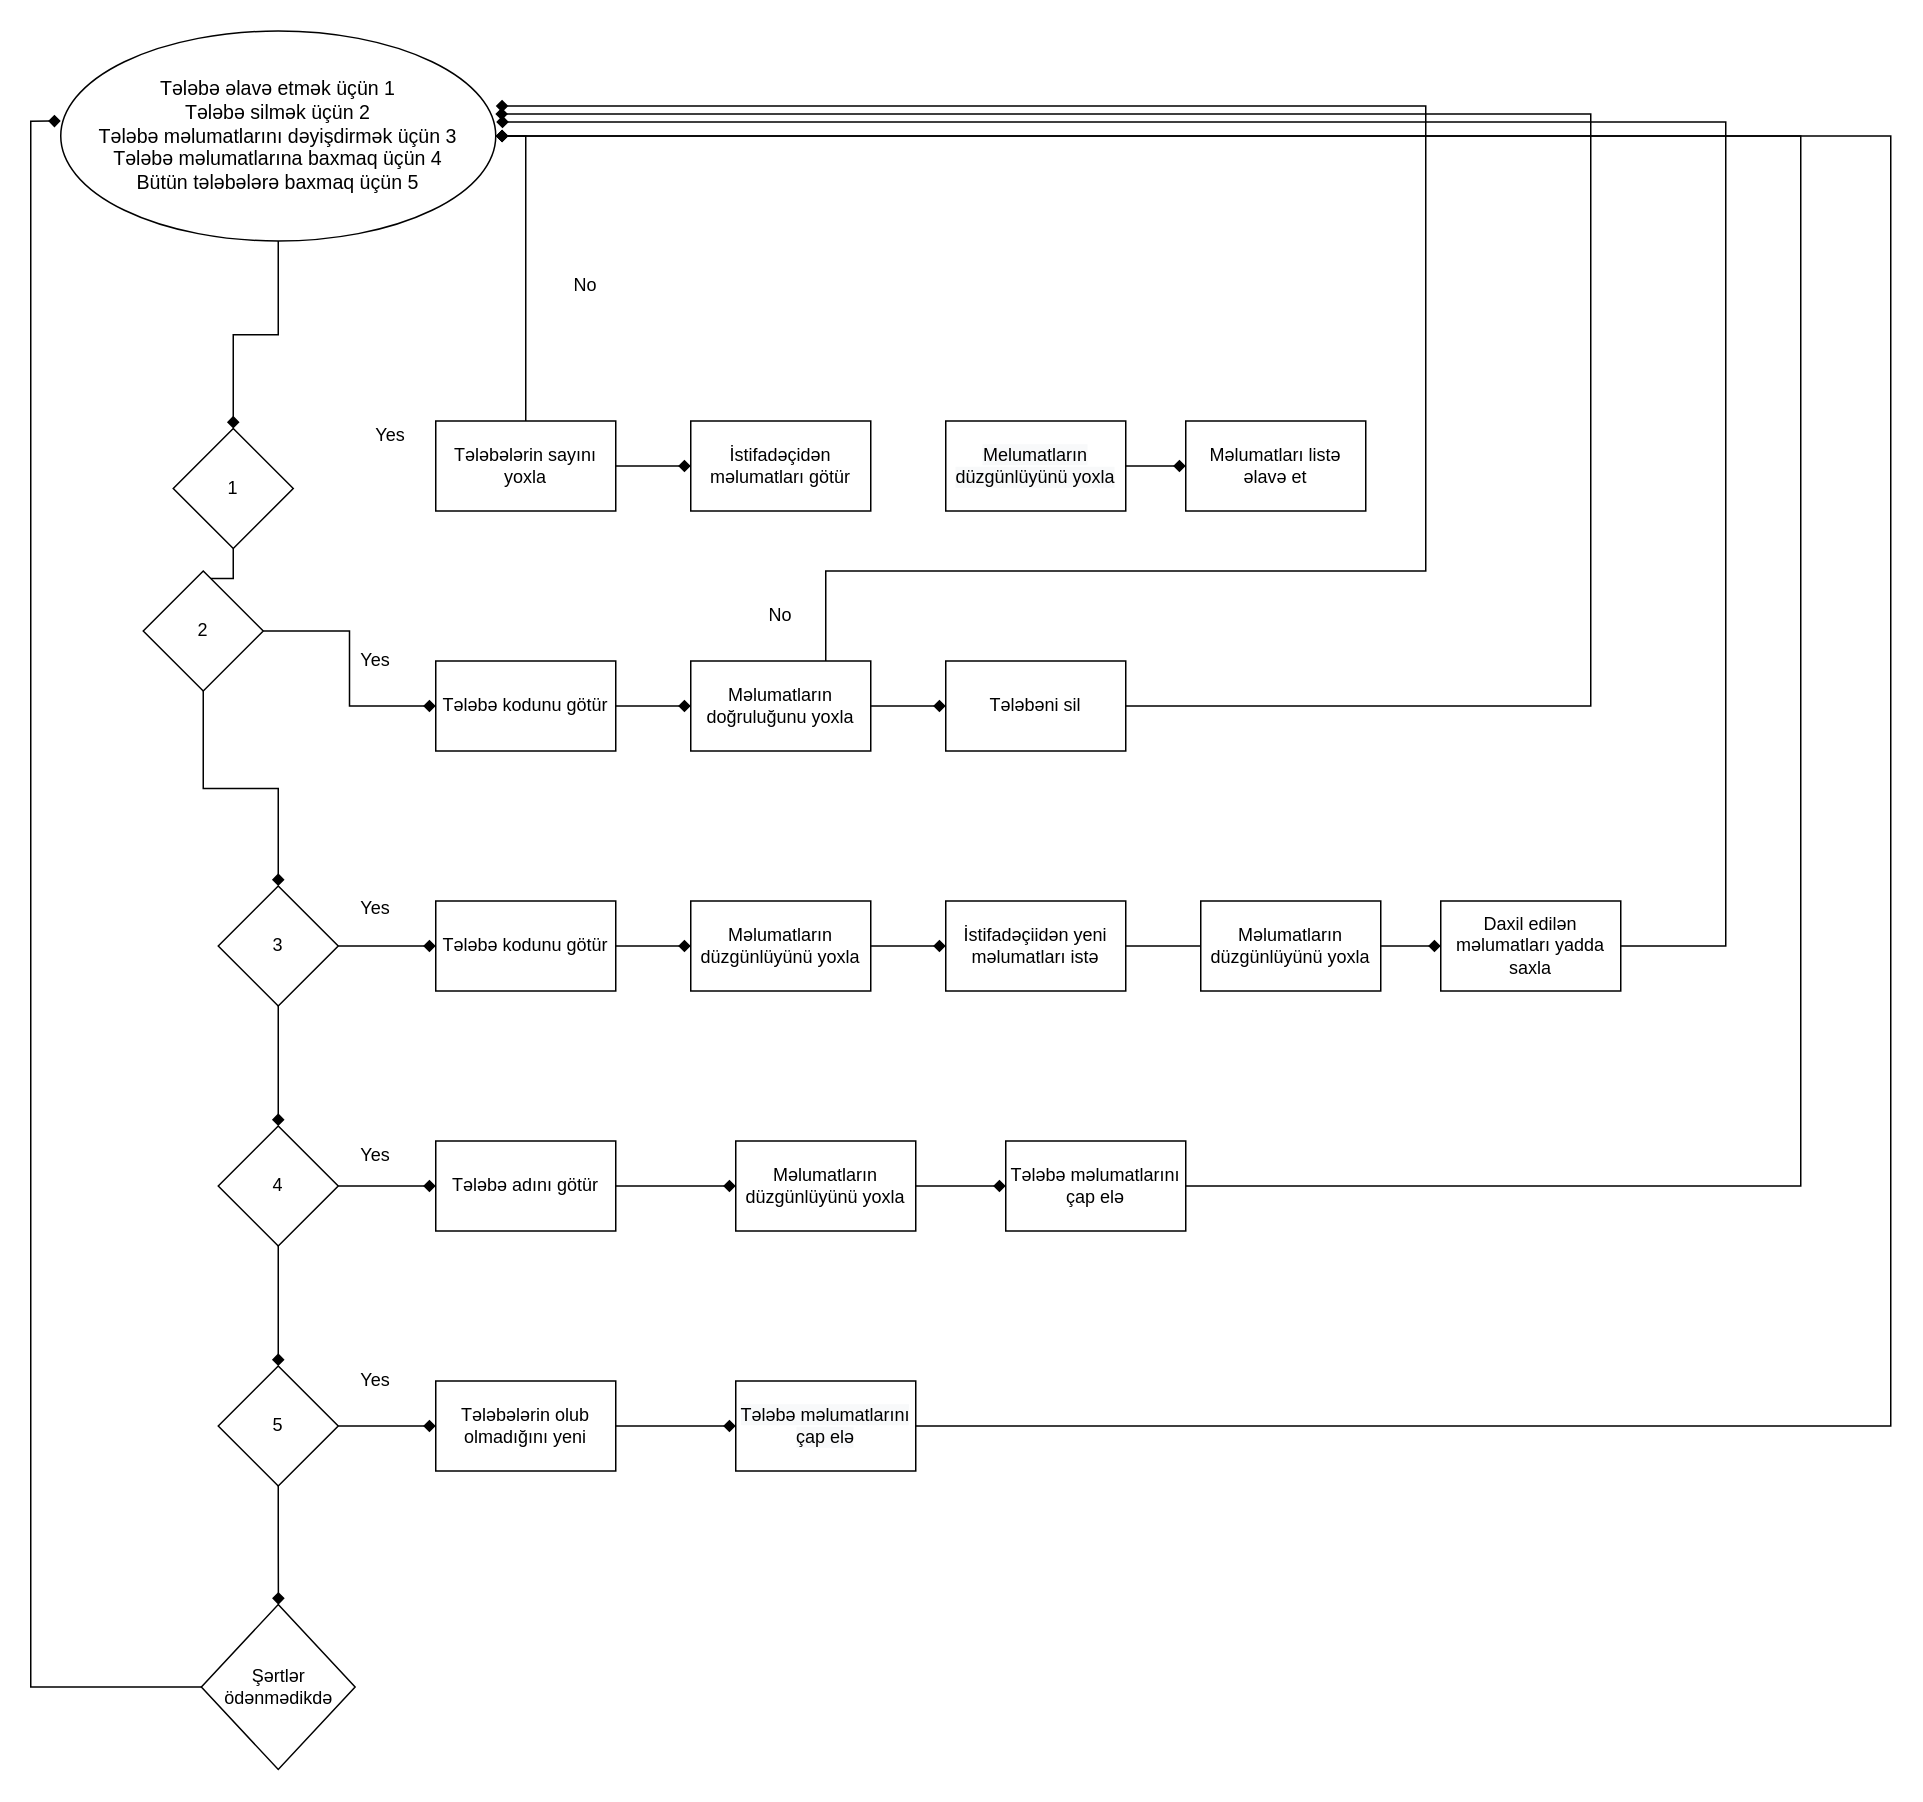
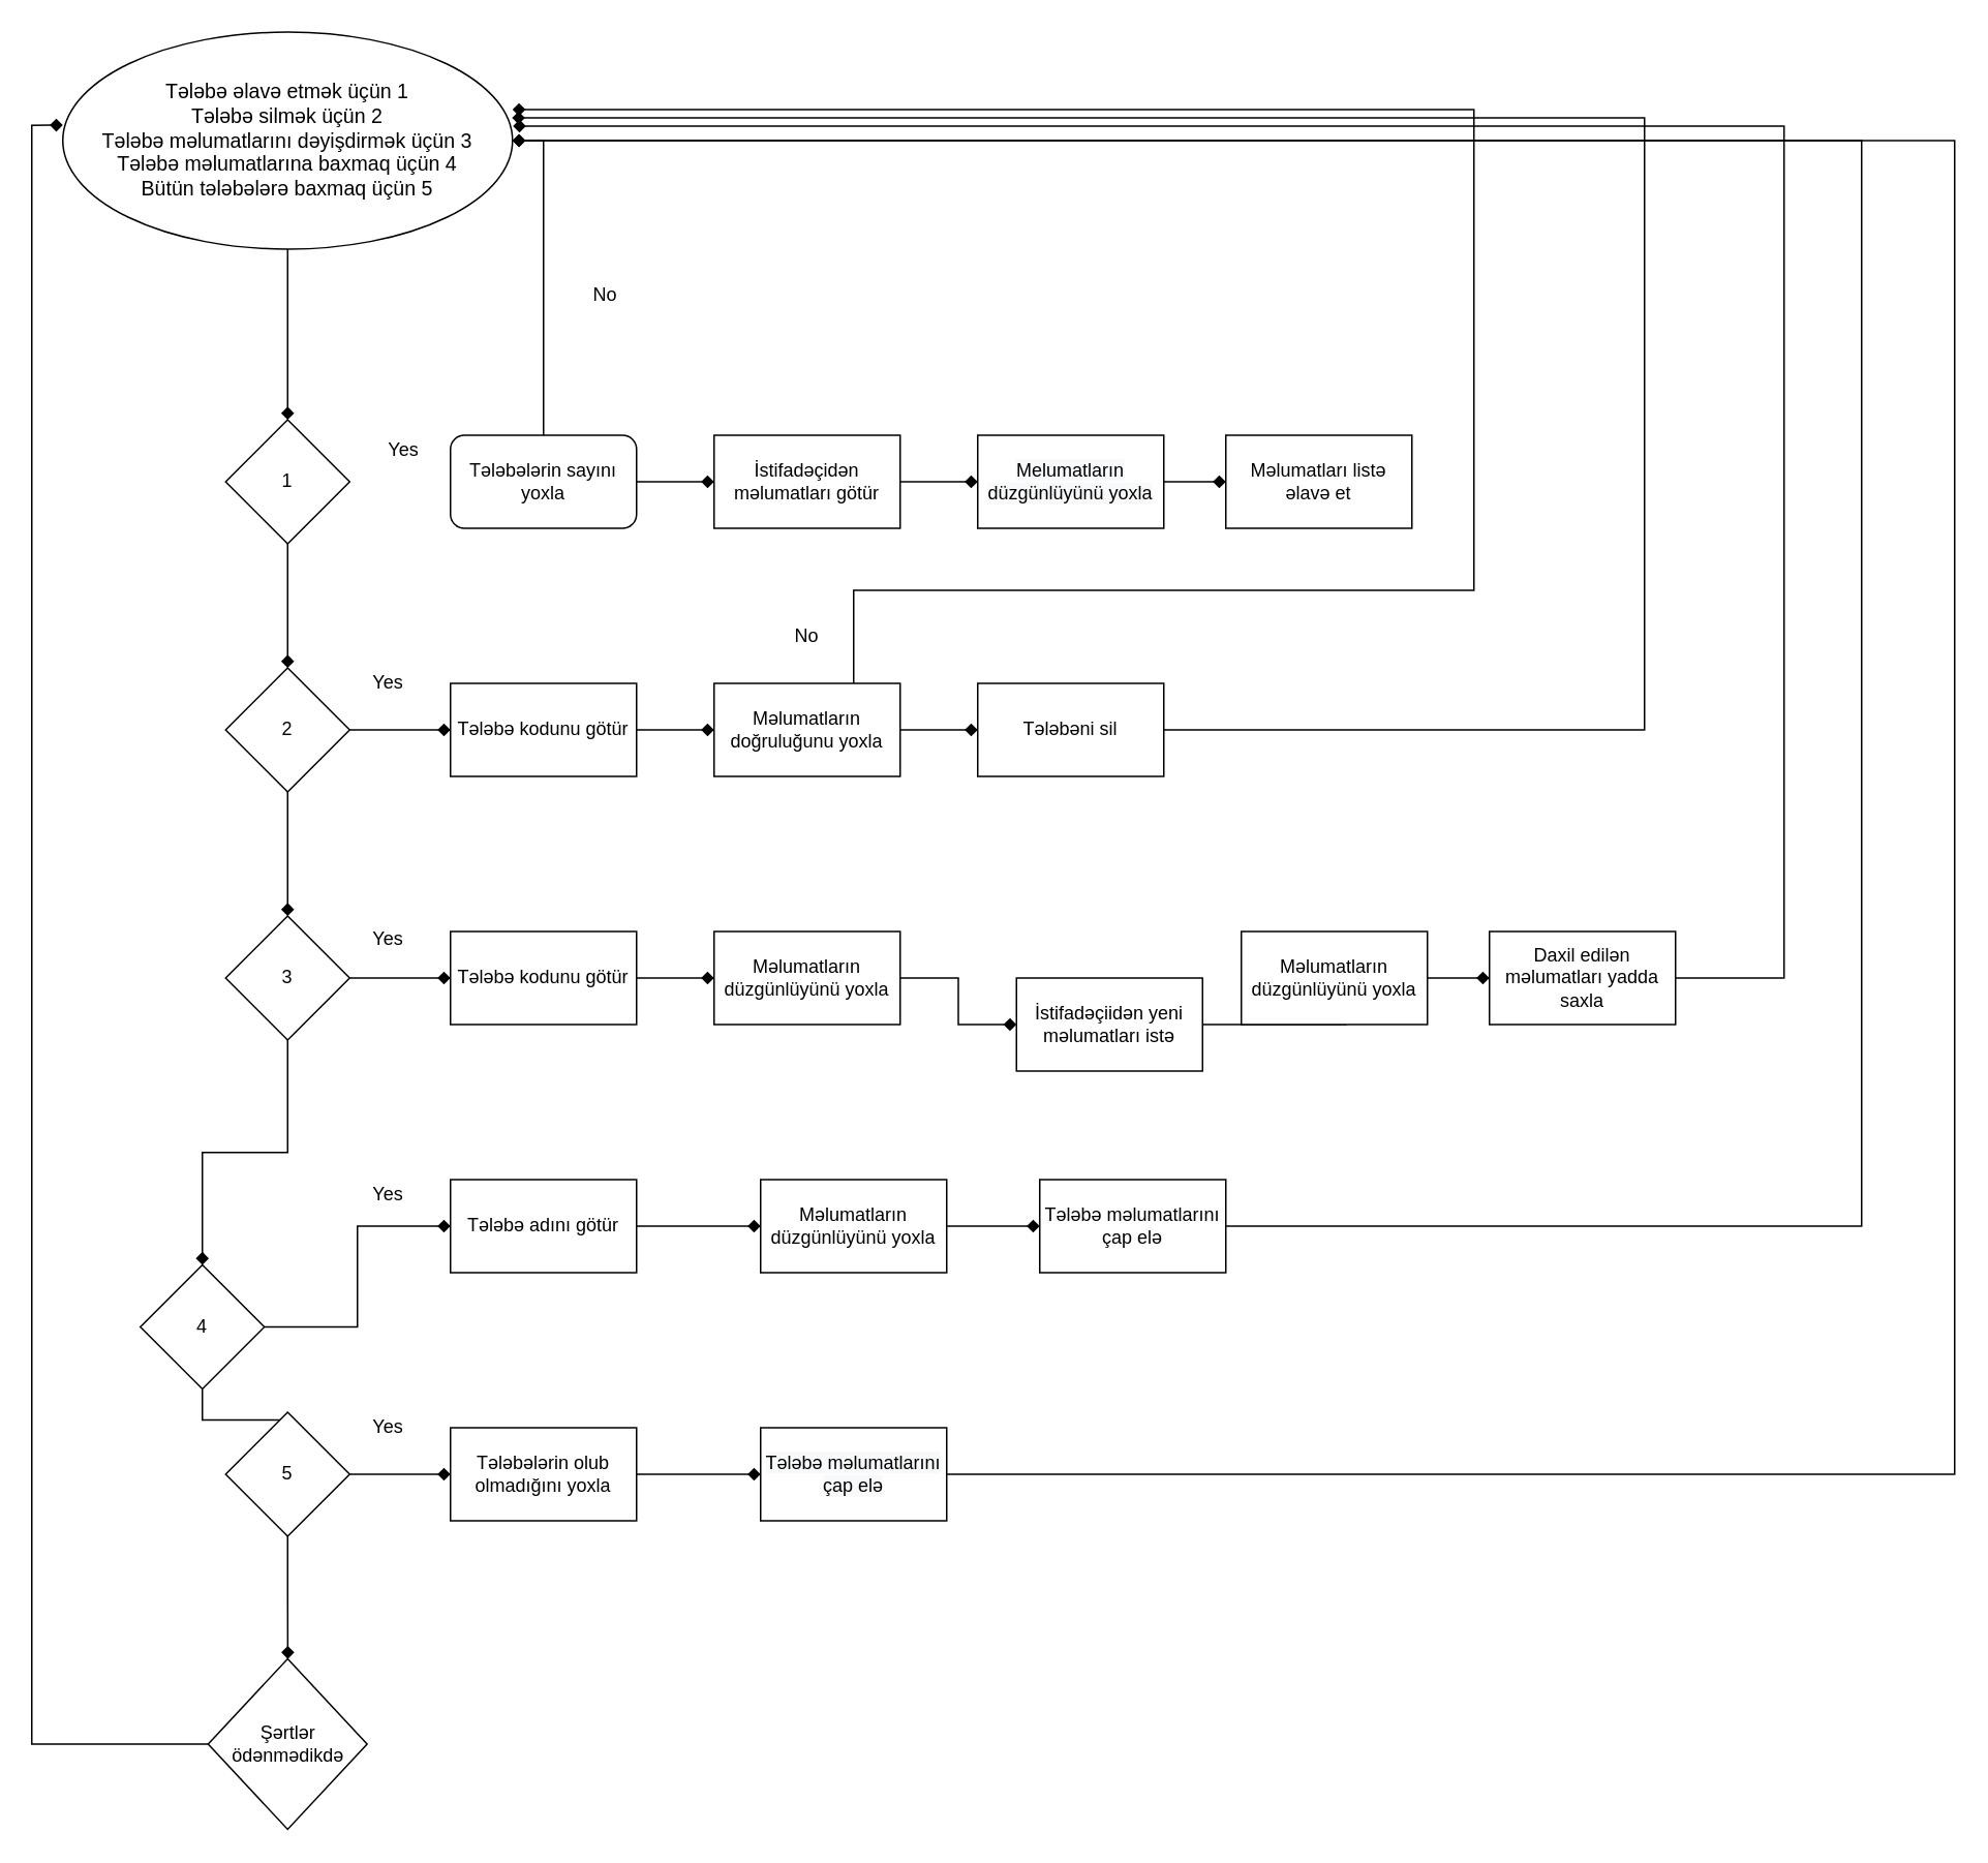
- <mxCell id="27" value="Tələbələrin sayını yoxla" style="whiteSpace=wrap;html=1;" vertex="1" parent="1"><mxGeometry x="290" y="280" width="120" height="60" as="geometry" /></mxCell>
+ <mxCell id="27" value="Tələbələrin sayını yoxla" style="whiteSpace=wrap;html=1;rounded=1;" vertex="1" parent="1"><mxGeometry x="290" y="280" width="120" height="60" as="geometry" /></mxCell>
+ <mxCell id="8" value="" style="edgeStyle=orthogonalEdgeStyle;rounded=0;orthogonalLoop=1;jettySize=auto;html=1;endArrow=diamond;endFill=1;strokeColor=#000000;" edge="1" parent="1" source="9" target="12"><mxGeometry relative="1" as="geometry" /></mxCell>
- <mxCell id="7" value="1" style="rhombus;whiteSpace=wrap;html=1;" vertex="1" parent="1"><mxGeometry x="115" y="285" width="80" height="80" as="geometry" /></mxCell>
+ <mxCell id="7" value="1" style="rhombus;whiteSpace=wrap;html=1;" vertex="1" parent="1"><mxGeometry x="145" y="270" width="80" height="80" as="geometry" /></mxCell>
- <mxCell id="15" value="2" style="rhombus;whiteSpace=wrap;html=1;" vertex="1" parent="1"><mxGeometry x="95" y="380" width="80" height="80" as="geometry" /></mxCell>
+ <mxCell id="15" value="2" style="rhombus;whiteSpace=wrap;html=1;" vertex="1" parent="1"><mxGeometry x="145" y="430" width="80" height="80" as="geometry" /></mxCell>
- <mxCell id="43" value="İstifadəçiidən yeni məlumatları istə" style="whiteSpace=wrap;html=1;" vertex="1" parent="1"><mxGeometry x="630" y="600" width="120" height="60" as="geometry" /></mxCell>
+ <mxCell id="43" value="İstifadəçiidən yeni məlumatları istə" style="whiteSpace=wrap;html=1;" vertex="1" parent="1"><mxGeometry x="655" y="630" width="120" height="60" as="geometry" /></mxCell>
- <mxCell id="21" value="4" style="rhombus;whiteSpace=wrap;html=1;" vertex="1" parent="1"><mxGeometry x="145" y="750" width="80" height="80" as="geometry" /></mxCell>
+ <mxCell id="21" value="4" style="rhombus;whiteSpace=wrap;html=1;" vertex="1" parent="1"><mxGeometry x="90" y="815" width="80" height="80" as="geometry" /></mxCell>
- <mxCell id="54" value="Tələbələrin olub olmadığını yeni" style="whiteSpace=wrap;html=1;" vertex="1" parent="1"><mxGeometry x="290" y="920" width="120" height="60" as="geometry" /></mxCell>
+ <mxCell id="54" value="Tələbələrin olub olmadığını yoxla" style="whiteSpace=wrap;html=1;" vertex="1" parent="1"><mxGeometry x="290" y="920" width="120" height="60" as="geometry" /></mxCell>
